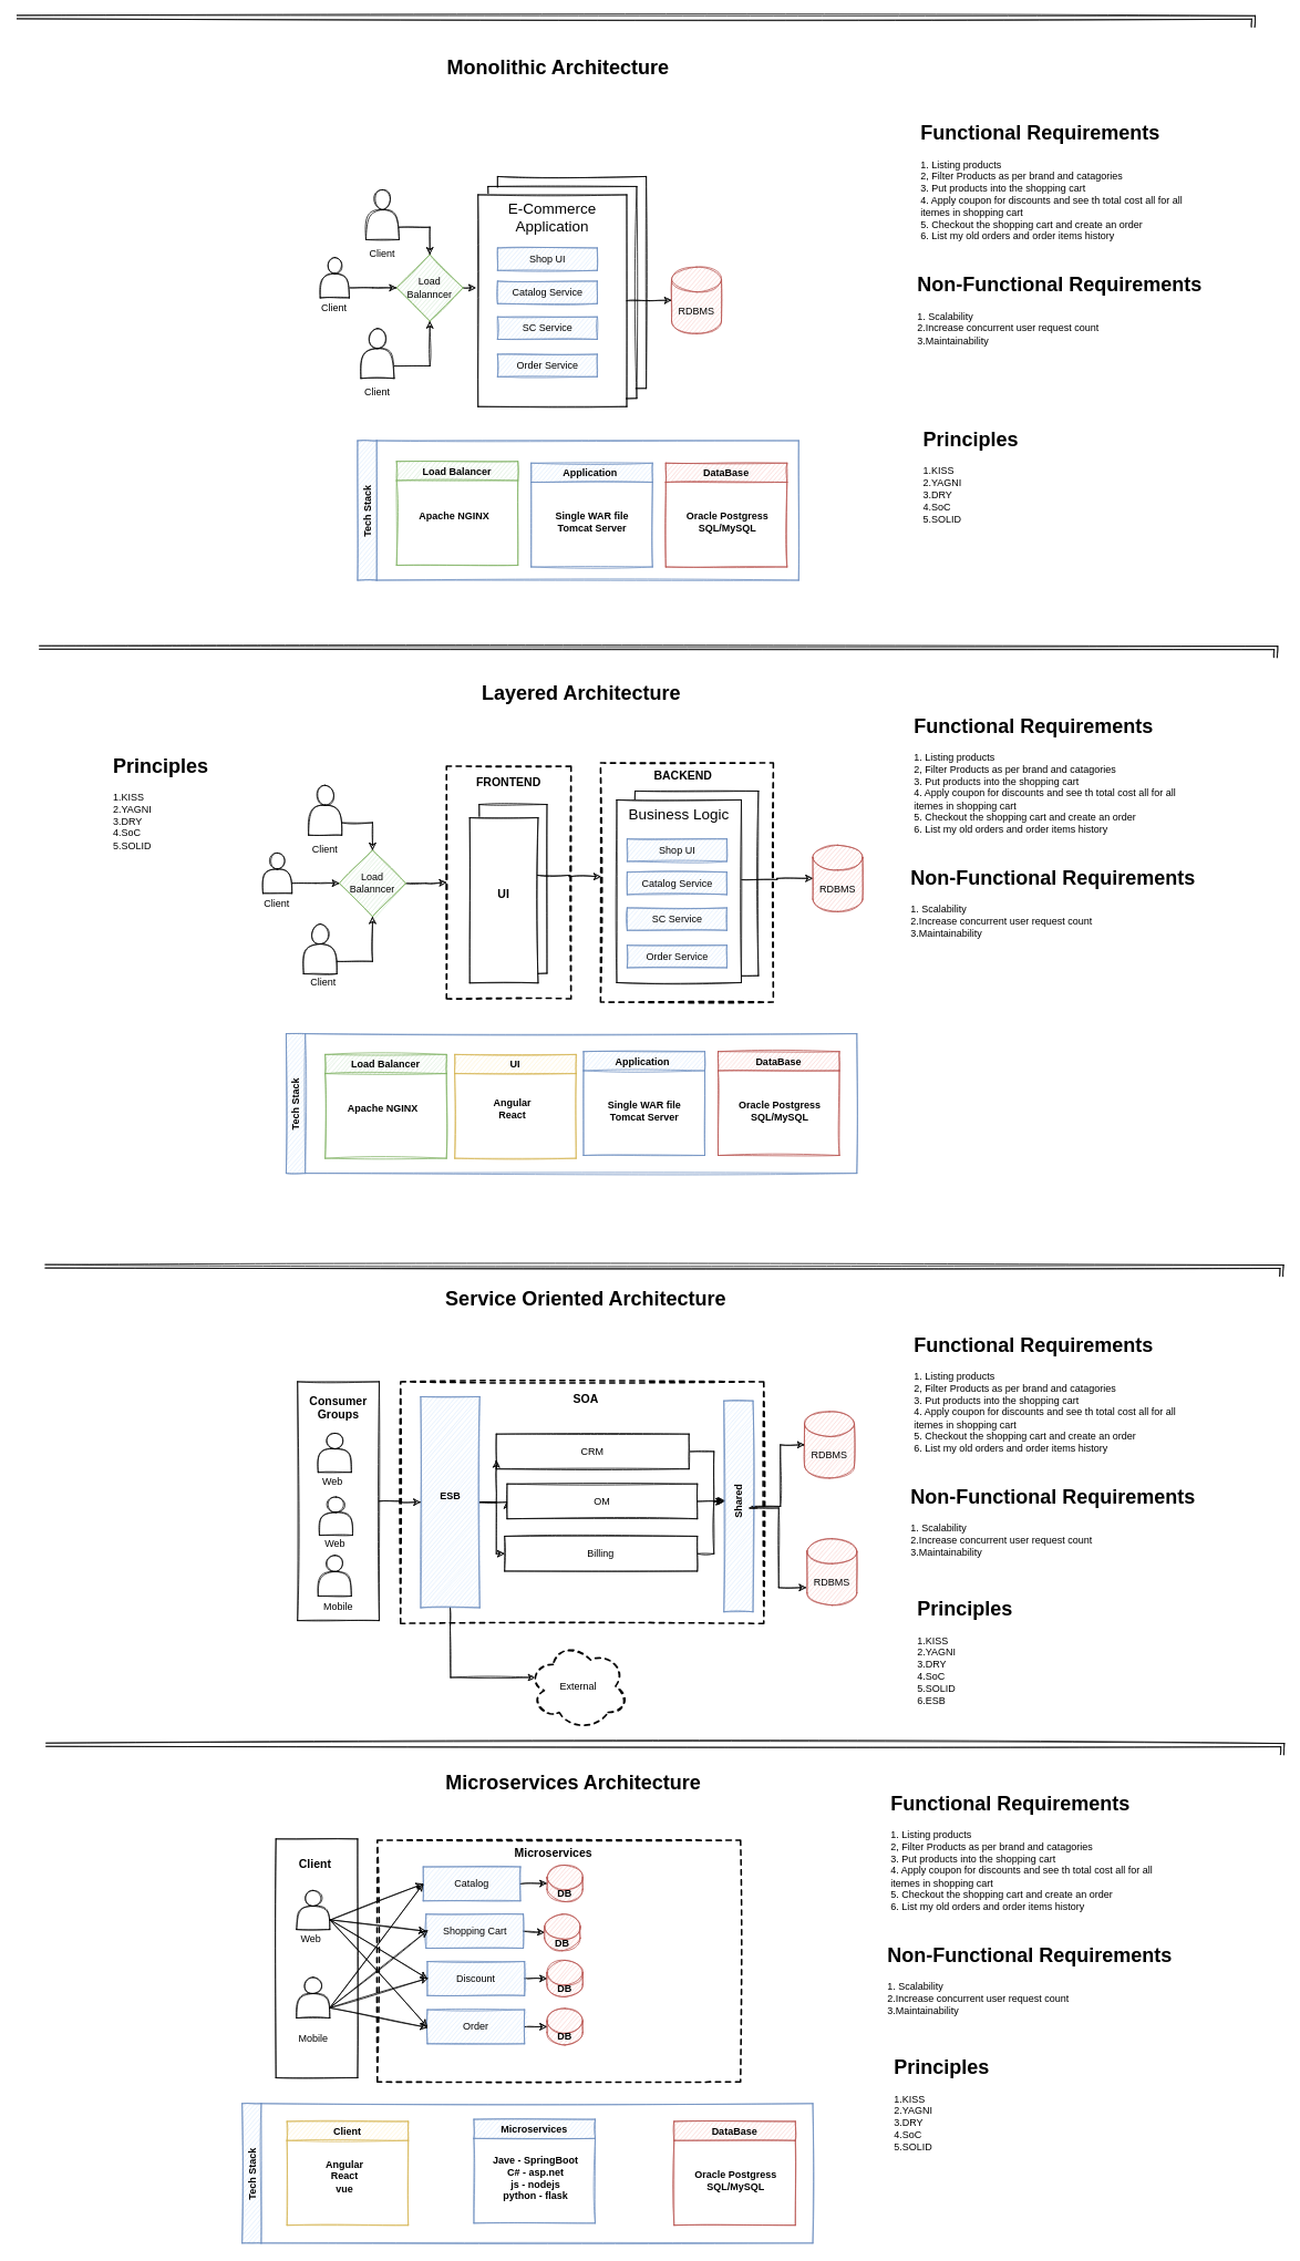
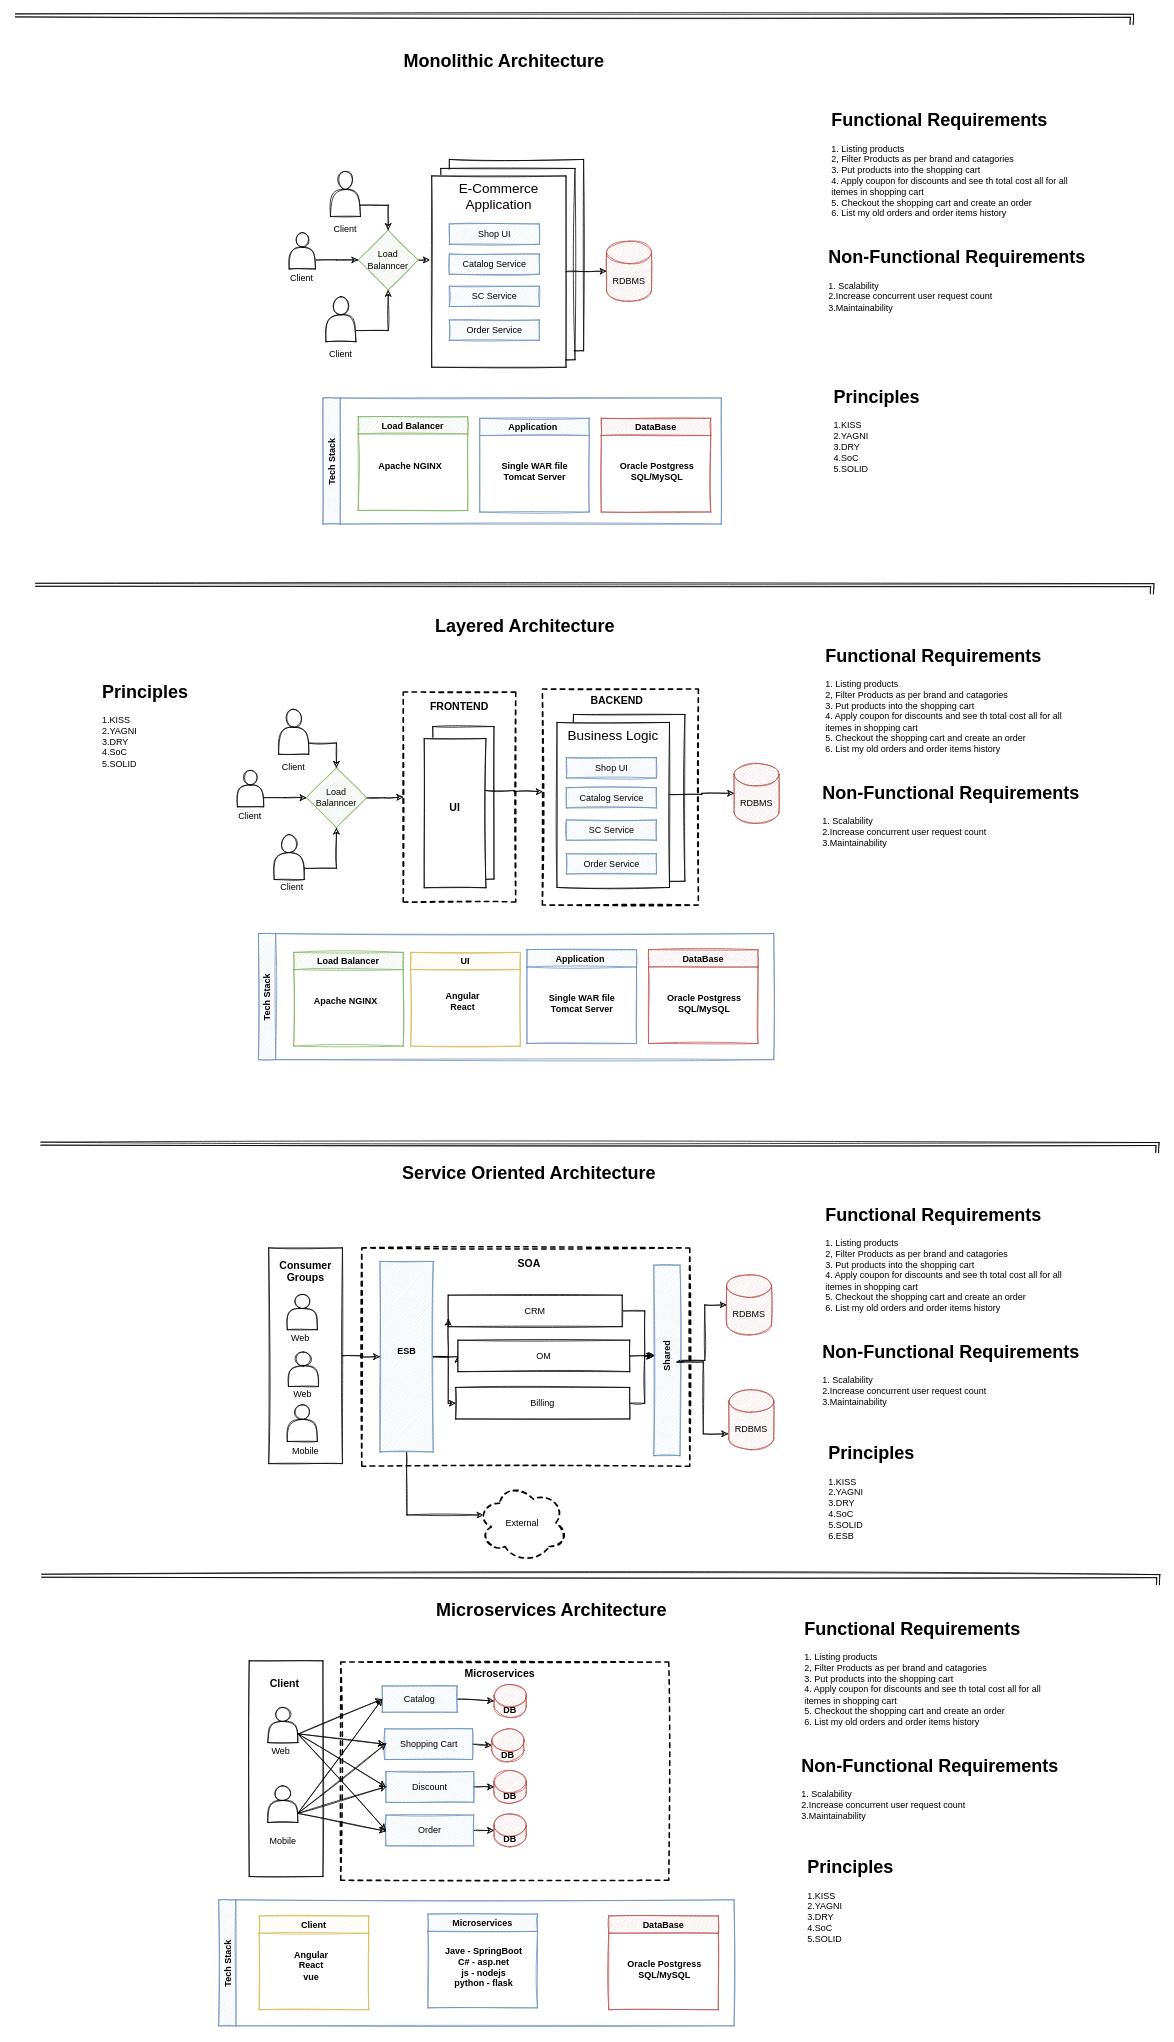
- <mxCell id="126" value="&lt;font style=&quot;font-size: 24px&quot;&gt;Microservices Architecture&lt;/font&gt;" style="text;html=1;strokeColor=none;fillColor=none;align=center;verticalAlign=middle;whiteSpace=wrap;rounded=0;sketch=1;fontStyle=1" vertex="1" parent="1"><mxGeometry x="488" y="2131" width="404" height="30" as="geometry" /></mxCell>
+ <mxCell id="126" value="&lt;font style=&quot;font-size: 24px&quot;&gt;Microservices Architecture&lt;/font&gt;" style="text;html=1;strokeColor=none;fillColor=none;align=center;verticalAlign=middle;whiteSpace=wrap;rounded=0;sketch=1;fontStyle=1" vertex="1" parent="1"><mxGeometry x="533" y="2131" width="404" height="30" as="geometry" /></mxCell>
- <mxCell id="128" value="Catalog" style="rounded=0;whiteSpace=wrap;html=1;sketch=1;verticalAlign=middle;fillColor=#dae8fc;strokeColor=#6c8ebf;" vertex="1" parent="1"><mxGeometry x="509" y="2247" width="117" height="41" as="geometry" /></mxCell>
+ <mxCell id="128" value="Catalog" style="rounded=0;whiteSpace=wrap;html=1;sketch=1;verticalAlign=middle;fillColor=#dae8fc;strokeColor=#6c8ebf;" vertex="1" parent="1"><mxGeometry x="509" y="2247" width="100" height="35" as="geometry" /></mxCell>
